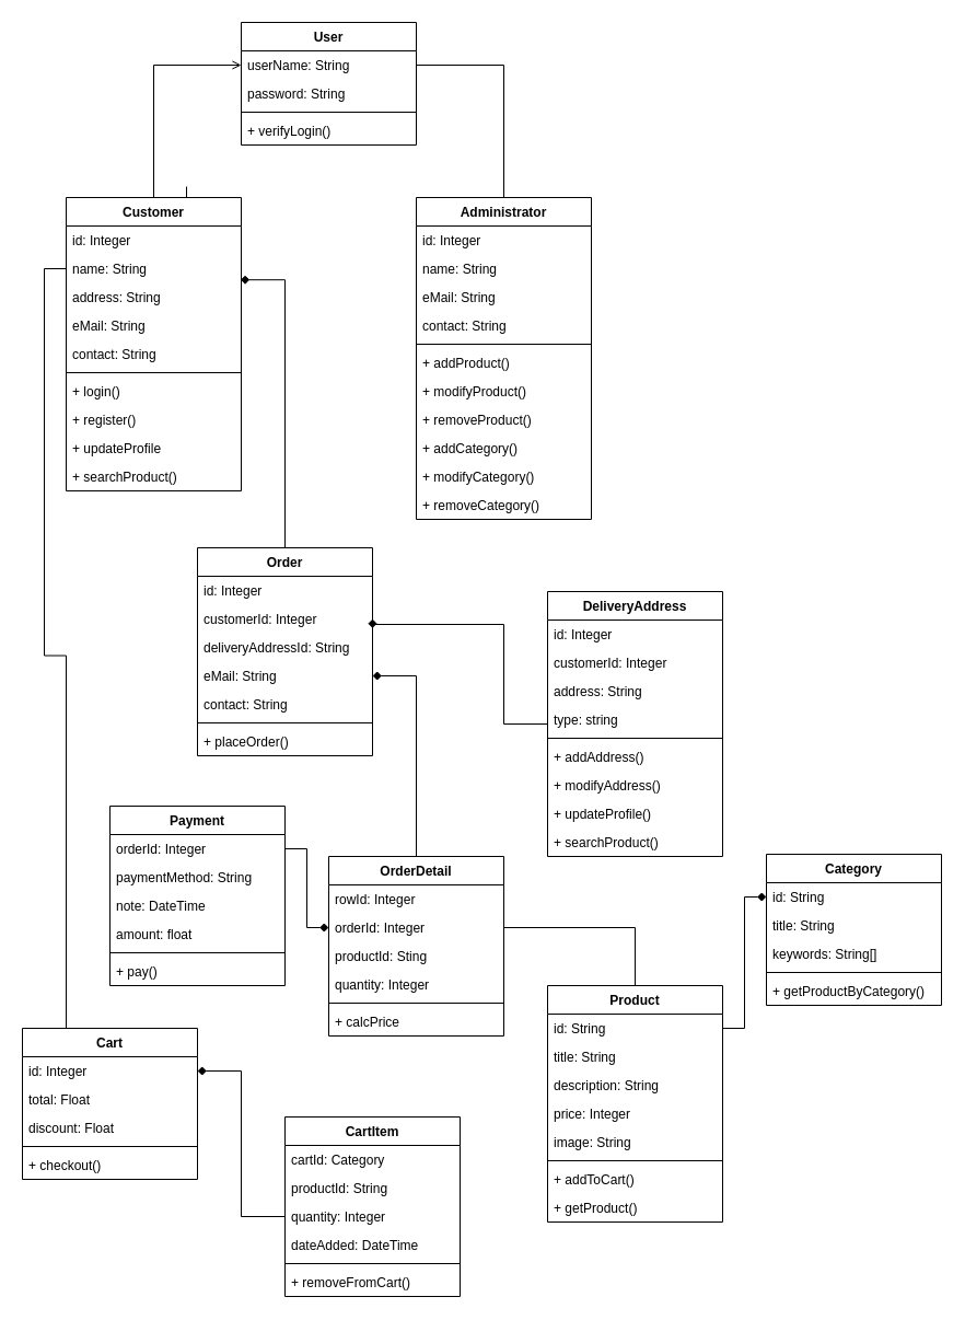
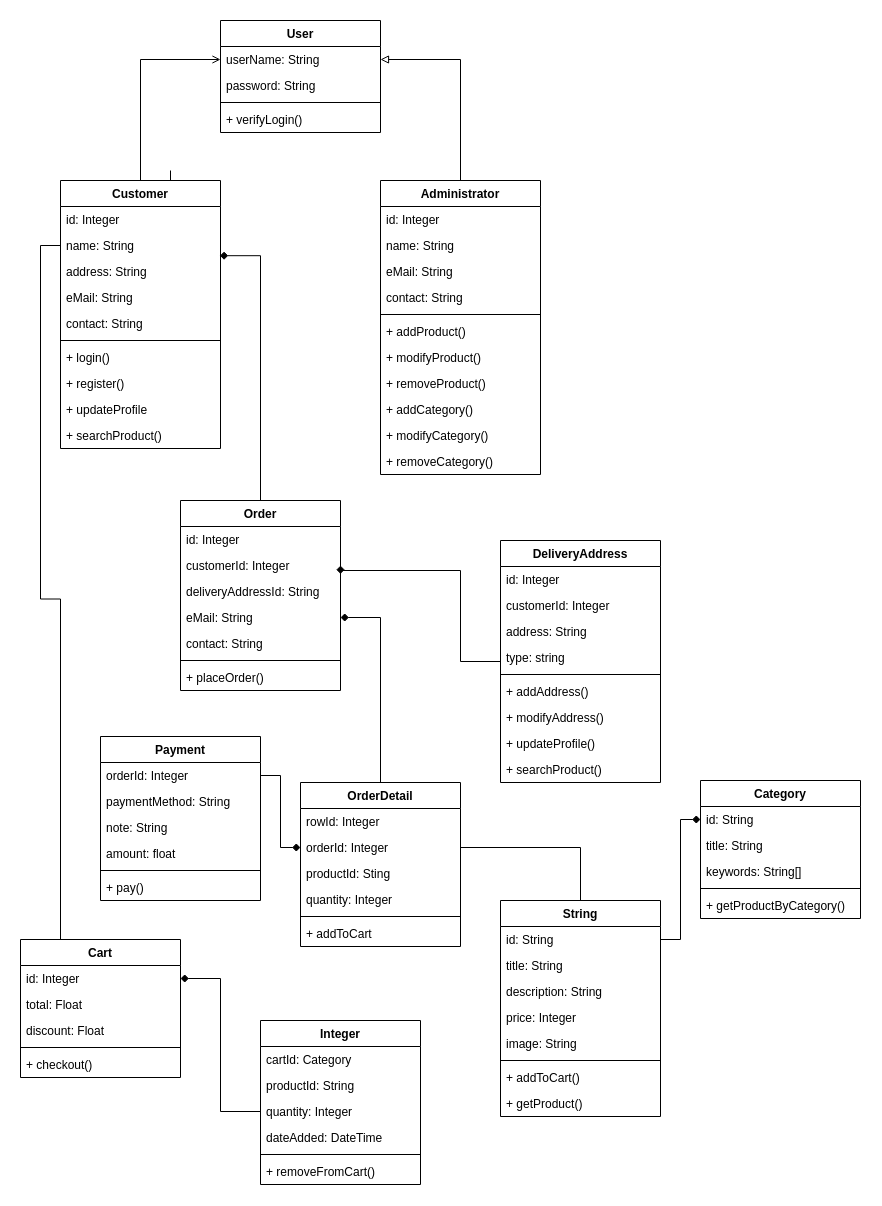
- <mxCell id="3" style="edgeStyle=orthogonalEdgeStyle;rounded=0;orthogonalLoop=1;jettySize=auto;html=1;exitX=0.5;exitY=0;exitDx=0;exitDy=0;entryX=1;entryY=0.5;entryDx=0;entryDy=0;endArrow=none;endFill=0;strokeWidth=1;" edge="1" parent="1" source="22" target="6"><mxGeometry relative="1" as="geometry" /></mxCell>
+ <mxCell id="3" style="edgeStyle=orthogonalEdgeStyle;rounded=0;orthogonalLoop=1;jettySize=auto;html=1;exitX=0.5;exitY=0;exitDx=0;exitDy=0;entryX=1;entryY=0.5;entryDx=0;entryDy=0;endArrow=block;endFill=0;strokeWidth=1;" edge="1" parent="1" source="22" target="6"><mxGeometry relative="1" as="geometry" /></mxCell>
- <mxCell id="84" value="note: DateTime" style="text;strokeColor=none;fillColor=none;align=left;verticalAlign=top;spacingLeft=4;spacingRight=4;overflow=hidden;rotatable=0;points=[[0,0.5],[1,0.5]];portConstraint=eastwest;" parent="81" vertex="1"><mxGeometry y="78" width="160" height="26" as="geometry" /></mxCell>
+ <mxCell id="84" value="note: String" style="text;strokeColor=none;fillColor=none;align=left;verticalAlign=top;spacingLeft=4;spacingRight=4;overflow=hidden;rotatable=0;points=[[0,0.5],[1,0.5]];portConstraint=eastwest;" parent="81" vertex="1"><mxGeometry y="78" width="160" height="26" as="geometry" /></mxCell>
- <mxCell id="54" value="Product" style="swimlane;fontStyle=1;align=center;verticalAlign=top;childLayout=stackLayout;horizontal=1;startSize=26;horizontalStack=0;resizeParent=1;resizeParentMax=0;resizeLast=0;collapsible=1;marginBottom=0;strokeColor=#000000;" vertex="1" parent="1"><mxGeometry x="500" y="900" width="160" height="216" as="geometry" /></mxCell>
+ <mxCell id="54" value="String" style="swimlane;fontStyle=1;align=center;verticalAlign=top;childLayout=stackLayout;horizontal=1;startSize=26;horizontalStack=0;resizeParent=1;resizeParentMax=0;resizeLast=0;collapsible=1;marginBottom=0;strokeColor=#000000;" vertex="1" parent="1"><mxGeometry x="500" y="900" width="160" height="216" as="geometry" /></mxCell>
- <mxCell id="53" value="+ calcPrice" style="text;strokeColor=none;fillColor=none;align=left;verticalAlign=top;spacingLeft=4;spacingRight=4;overflow=hidden;rotatable=0;points=[[0,0.5],[1,0.5]];portConstraint=eastwest;" vertex="1" parent="47"><mxGeometry y="138" width="160" height="26" as="geometry" /></mxCell>
+ <mxCell id="53" value="+ addToCart" style="text;strokeColor=none;fillColor=none;align=left;verticalAlign=top;spacingLeft=4;spacingRight=4;overflow=hidden;rotatable=0;points=[[0,0.5],[1,0.5]];portConstraint=eastwest;" vertex="1" parent="47"><mxGeometry y="138" width="160" height="26" as="geometry" /></mxCell>
- <mxCell id="94" value="CartItem" style="swimlane;fontStyle=1;align=center;verticalAlign=top;childLayout=stackLayout;horizontal=1;startSize=26;horizontalStack=0;resizeParent=1;resizeParentMax=0;resizeLast=0;collapsible=1;marginBottom=0;strokeColor=#000000;" vertex="1" parent="1"><mxGeometry x="260" y="1020" width="160" height="164" as="geometry" /></mxCell>
+ <mxCell id="94" value="Integer" style="swimlane;fontStyle=1;align=center;verticalAlign=top;childLayout=stackLayout;horizontal=1;startSize=26;horizontalStack=0;resizeParent=1;resizeParentMax=0;resizeLast=0;collapsible=1;marginBottom=0;strokeColor=#000000;" vertex="1" parent="1"><mxGeometry x="260" y="1020" width="160" height="164" as="geometry" /></mxCell>
